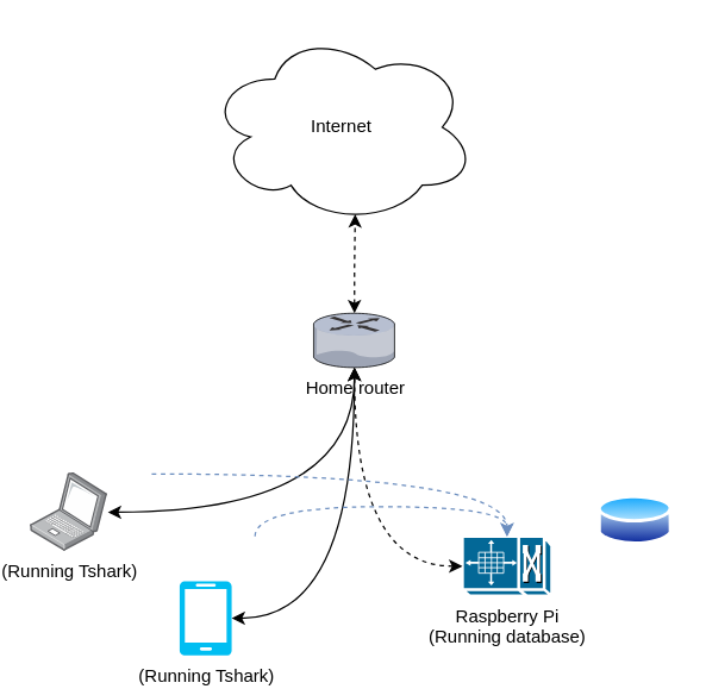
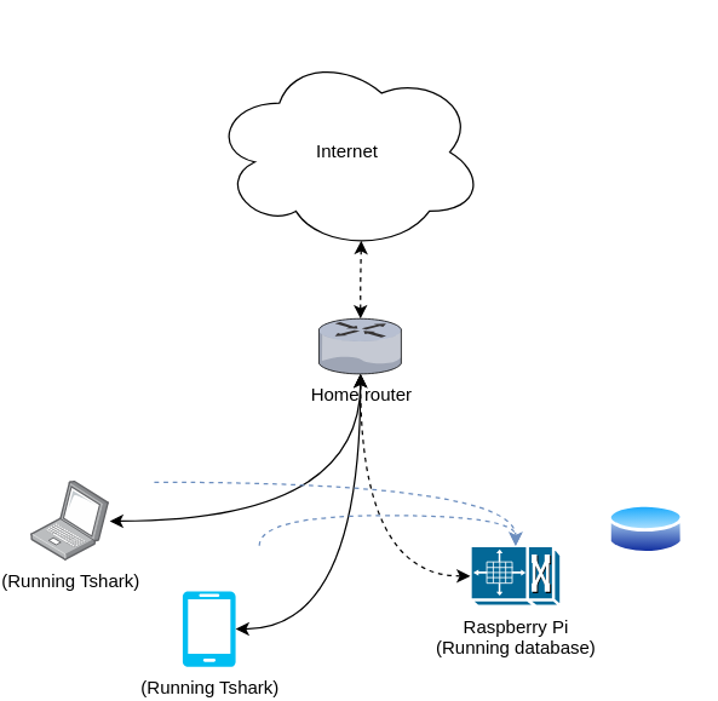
- <mxCell id="15" value="Internet" style="ellipse;shape=cloud;whiteSpace=wrap;html=1;" vertex="1" parent="1"><mxGeometry x="139" y="20" width="180" height="130" as="geometry" /></mxCell>
+ <mxCell id="15" value="Internet" style="ellipse;shape=cloud;whiteSpace=wrap;html=1;" vertex="1" parent="1"><mxGeometry x="139" y="35" width="180" height="130" as="geometry" /></mxCell>
